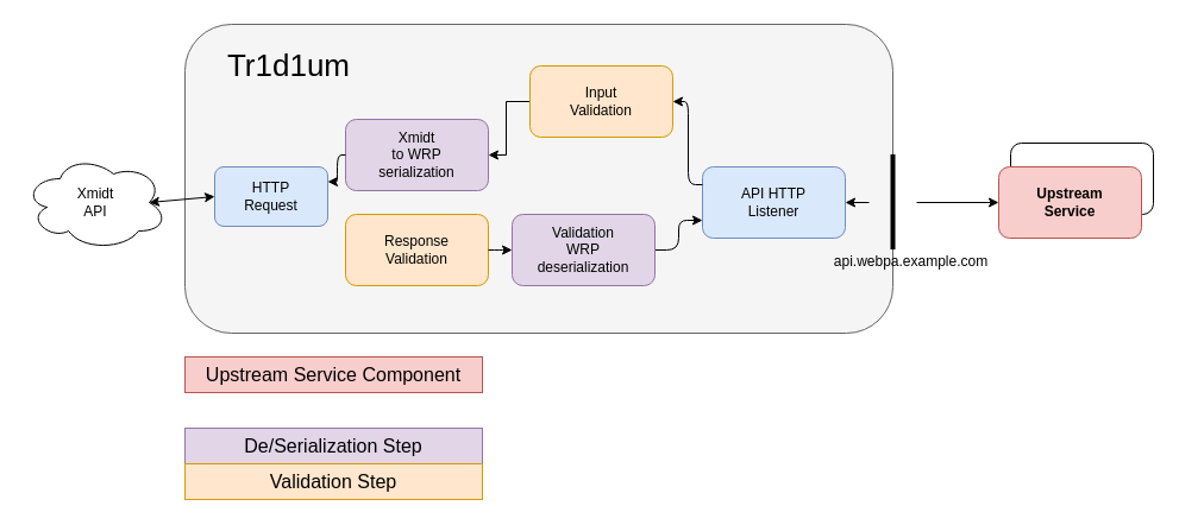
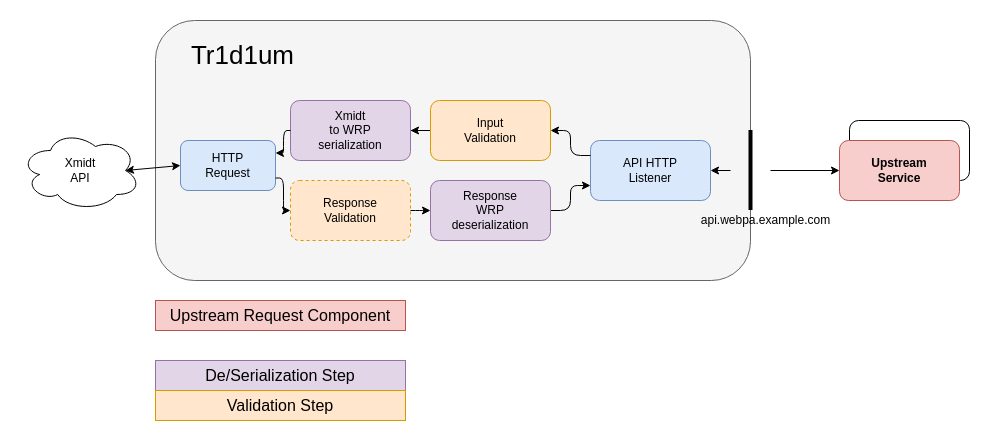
- <mxCell id="4" value="Input&lt;br&gt;Validation" style="rounded=1;whiteSpace=wrap;html=1;fillColor=#ffe6cc;strokeColor=#d79b00;" vertex="1" parent="1"><mxGeometry x="445" y="55" width="120" height="60" as="geometry" /></mxCell>
+ <mxCell id="4" value="Input&lt;br&gt;Validation" style="rounded=1;whiteSpace=wrap;html=1;fillColor=#ffe6cc;strokeColor=#d79b00;" vertex="1" parent="1"><mxGeometry x="430" y="100" width="120" height="60" as="geometry" /></mxCell>
+ <mxCell id="13" value="" style="endArrow=classic;html=1;exitX=1;exitY=0.75;exitDx=0;exitDy=0;entryX=0;entryY=0.5;entryDx=0;entryDy=0;edgeStyle=elbowEdgeStyle;" edge="1" parent="1" source="7" target="8"><mxGeometry width="50" height="50" relative="1" as="geometry"><mxPoint x="170" y="440" as="sourcePoint" /><mxPoint x="220" y="390" as="targetPoint" /></mxGeometry></mxCell>
- <mxCell id="8" value="Response&lt;br&gt;Validation" style="rounded=1;whiteSpace=wrap;html=1;fillColor=#ffe6cc;strokeColor=#d79b00;" vertex="1" parent="1"><mxGeometry x="290" y="180" width="120" height="60" as="geometry" /></mxCell>
+ <mxCell id="8" value="Response&lt;br&gt;Validation" style="rounded=1;whiteSpace=wrap;html=1;fillColor=#ffe6cc;strokeColor=#d79b00;dashed=1;" vertex="1" parent="1"><mxGeometry x="290" y="180" width="120" height="60" as="geometry" /></mxCell>
- <mxCell id="15" value="Validation&lt;br&gt;WRP&lt;br&gt;deserialization" style="rounded=1;whiteSpace=wrap;html=1;fillColor=#e1d5e7;strokeColor=#9673a6;" vertex="1" parent="1"><mxGeometry x="430" y="180" width="120" height="60" as="geometry" /></mxCell>
+ <mxCell id="15" value="Response&lt;br&gt;WRP&lt;br&gt;deserialization" style="rounded=1;whiteSpace=wrap;html=1;fillColor=#e1d5e7;strokeColor=#9673a6;" vertex="1" parent="1"><mxGeometry x="430" y="180" width="120" height="60" as="geometry" /></mxCell>
- <mxCell id="21" value="&lt;div align=&quot;center&quot;&gt;&lt;font style=&quot;font-size: 16px&quot;&gt;Upstream Service Component&lt;/font&gt;&lt;/div&gt;" style="rounded=0;whiteSpace=wrap;html=1;shadow=0;glass=0;comic=0;fillColor=#f8cecc;align=center;strokeColor=#b85450;" vertex="1" parent="1"><mxGeometry x="155" y="300" width="250" height="30" as="geometry" /></mxCell>
+ <mxCell id="21" value="&lt;div align=&quot;center&quot;&gt;&lt;font style=&quot;font-size: 16px&quot;&gt;Upstream Request Component&lt;/font&gt;&lt;/div&gt;" style="rounded=0;whiteSpace=wrap;html=1;shadow=0;glass=0;comic=0;fillColor=#f8cecc;align=center;strokeColor=#b85450;" vertex="1" parent="1"><mxGeometry x="155" y="300" width="250" height="30" as="geometry" /></mxCell>
